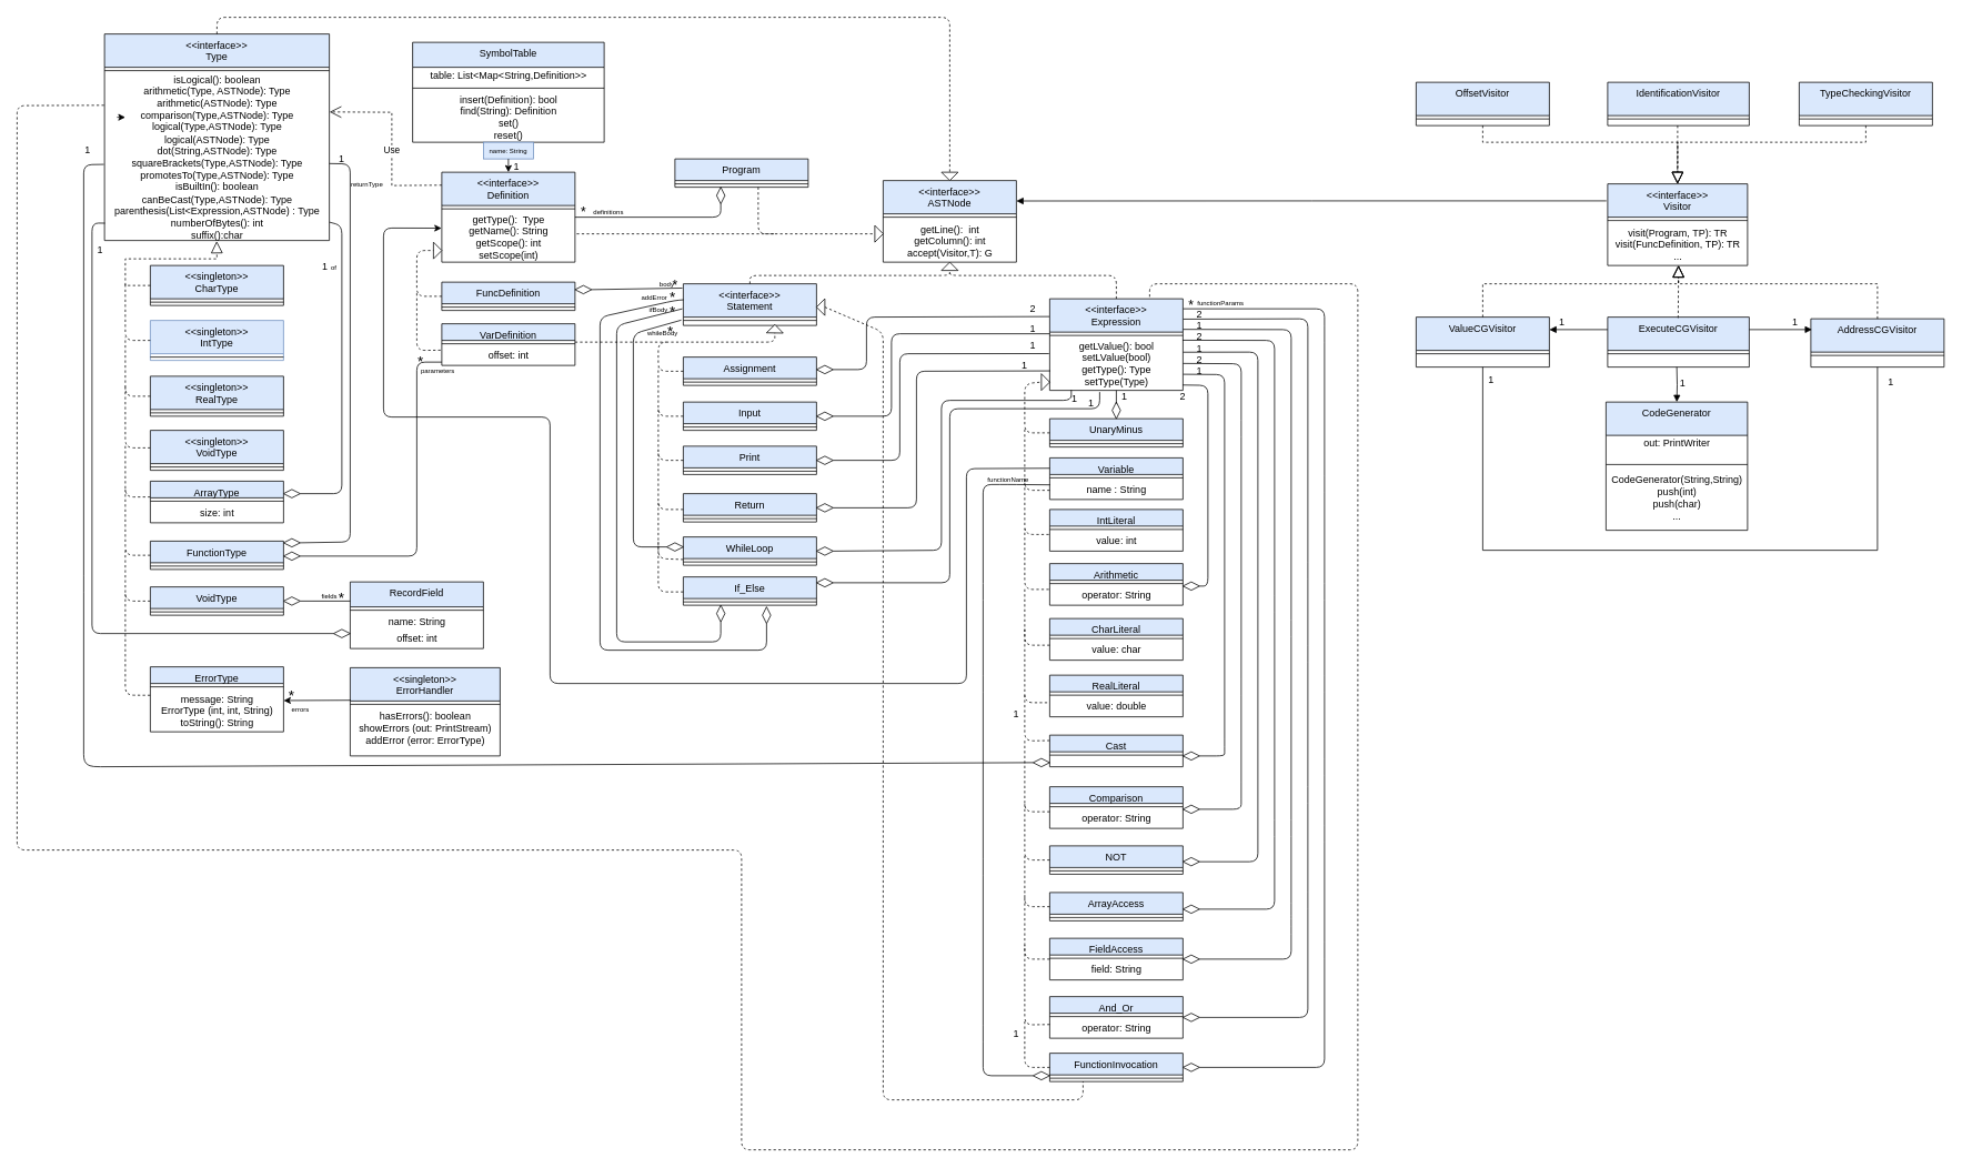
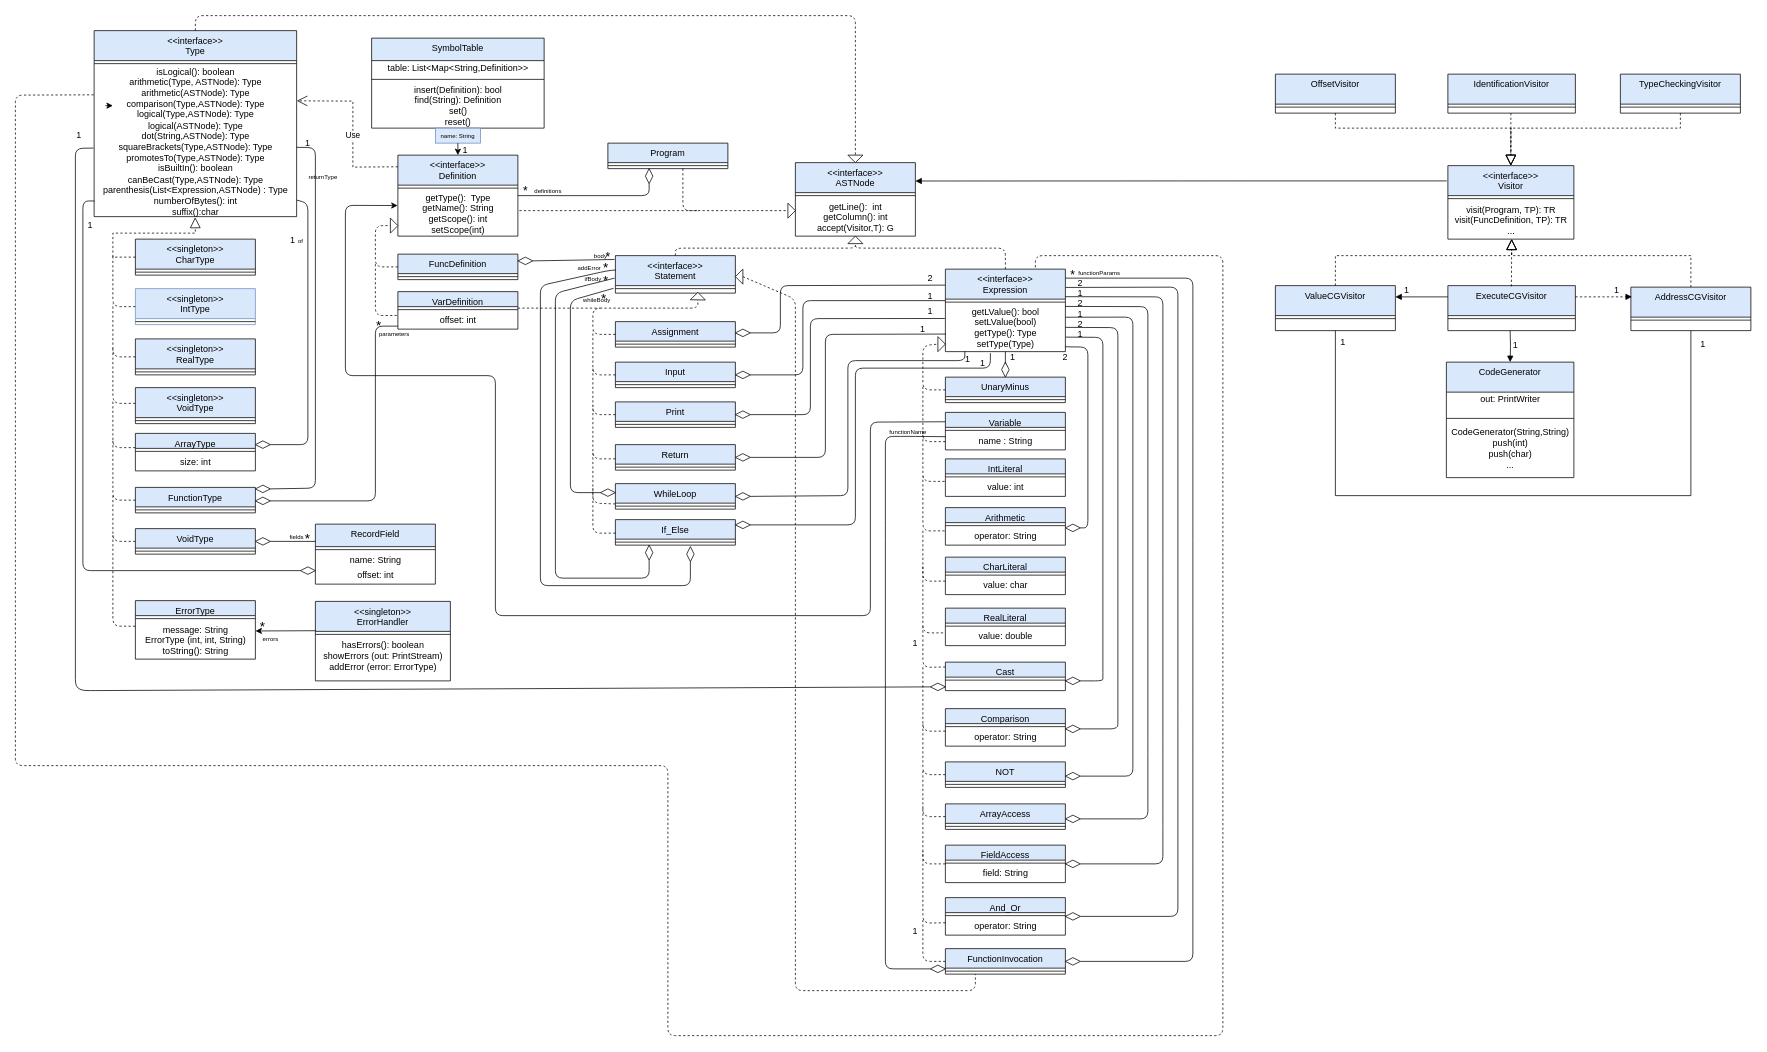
- <mxCell id="243" value="returnType" style="text;html=1;align=center;verticalAlign=middle;resizable=0;points=[];autosize=1;strokeColor=none;fillColor=none;fontSize=8;" parent="1" vertex="1"><mxGeometry x="415" y="210" width="50" height="20" as="geometry" /></mxCell>
+ <mxCell id="243" value="returnType" style="text;html=1;align=center;verticalAlign=middle;resizable=0;points=[];autosize=1;strokeColor=none;fillColor=none;fontSize=8;" parent="1" vertex="1"><mxGeometry x="405" y="225" width="50" height="20" as="geometry" /></mxCell>
- <mxCell id="272" value="" style="endArrow=block;endFill=1;html=1;edgeStyle=orthogonalEdgeStyle;align=left;verticalAlign=top;rounded=0;fontSize=12;entryX=0.009;entryY=0.224;entryDx=0;entryDy=0;exitX=1;exitY=0.25;exitDx=0;exitDy=0;entryPerimeter=0;" parent="1" source="250" target="252" edge="1"><mxGeometry x="-1" relative="1" as="geometry"><mxPoint x="2023" y="450" as="sourcePoint" /><mxPoint x="2023" y="546" as="targetPoint" /></mxGeometry></mxCell>
+ <mxCell id="272" value="" style="endArrow=block;endFill=1;html=1;edgeStyle=orthogonalEdgeStyle;align=left;verticalAlign=top;rounded=0;fontSize=12;entryX=0.009;entryY=0.224;entryDx=0;entryDy=0;exitX=1;exitY=0.25;exitDx=0;exitDy=0;entryPerimeter=0;dashed=1;" parent="1" source="250" target="252" edge="1"><mxGeometry x="-1" relative="1" as="geometry"><mxPoint x="2023" y="450" as="sourcePoint" /><mxPoint x="2023" y="546" as="targetPoint" /></mxGeometry></mxCell>
